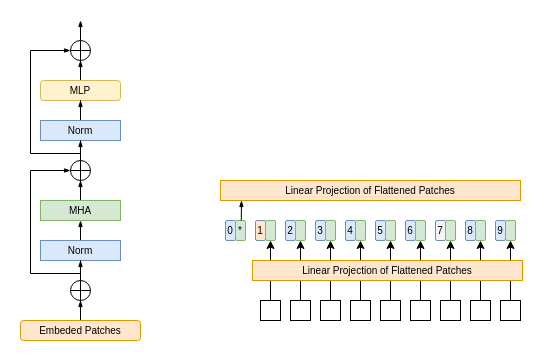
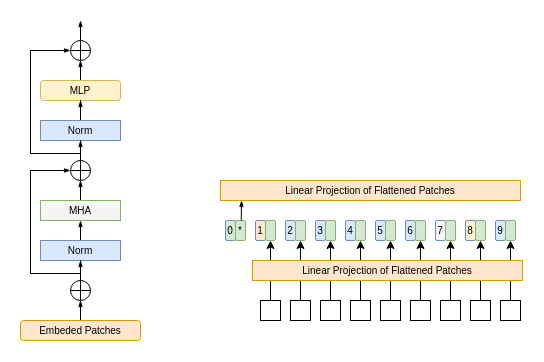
- <mxCell id="7" value="&lt;font style=&quot;font-size: 10px;&quot;&gt;MHA&lt;/font&gt;" style="rounded=0;whiteSpace=wrap;html=1;fillColor=#d5e8d4;strokeColor=#82b366;" parent="1" vertex="1"><mxGeometry x="40" y="200" width="80" height="20" as="geometry" /></mxCell>
+ <mxCell id="7" value="&lt;font style=&quot;font-size: 10px;&quot;&gt;MHA&lt;/font&gt;" style="rounded=0;whiteSpace=wrap;html=1;fillColor=#f5f5f5;strokeColor=#82b366;" parent="1" vertex="1"><mxGeometry x="40" y="200" width="80" height="20" as="geometry" /></mxCell>
- <mxCell id="35" value="&lt;font style=&quot;font-size: 10px;&quot;&gt;0&lt;/font&gt;" style="rounded=1;whiteSpace=wrap;html=1;fillColor=#dae8fc;strokeColor=#6c8ebf;" parent="34" vertex="1"><mxGeometry width="10" height="20" as="geometry" /></mxCell>
+ <mxCell id="35" value="&lt;font style=&quot;font-size: 10px;&quot;&gt;0&lt;/font&gt;" style="rounded=1;whiteSpace=wrap;html=1;fillColor=#d5e8d4;strokeColor=#6c8ebf;" parent="34" vertex="1"><mxGeometry width="10" height="20" as="geometry" /></mxCell>
- <mxCell id="59" value="&lt;font style=&quot;font-size: 10px;&quot;&gt;8&lt;/font&gt;" style="rounded=1;whiteSpace=wrap;html=1;fillColor=#dae8fc;strokeColor=#6c8ebf;" parent="58" vertex="1"><mxGeometry width="10" height="20" as="geometry" /></mxCell>
+ <mxCell id="59" value="&lt;font style=&quot;font-size: 10px;&quot;&gt;8&lt;/font&gt;" style="rounded=1;whiteSpace=wrap;html=1;fillColor=#fff2cc;strokeColor=#6c8ebf;" parent="58" vertex="1"><mxGeometry width="10" height="20" as="geometry" /></mxCell>
